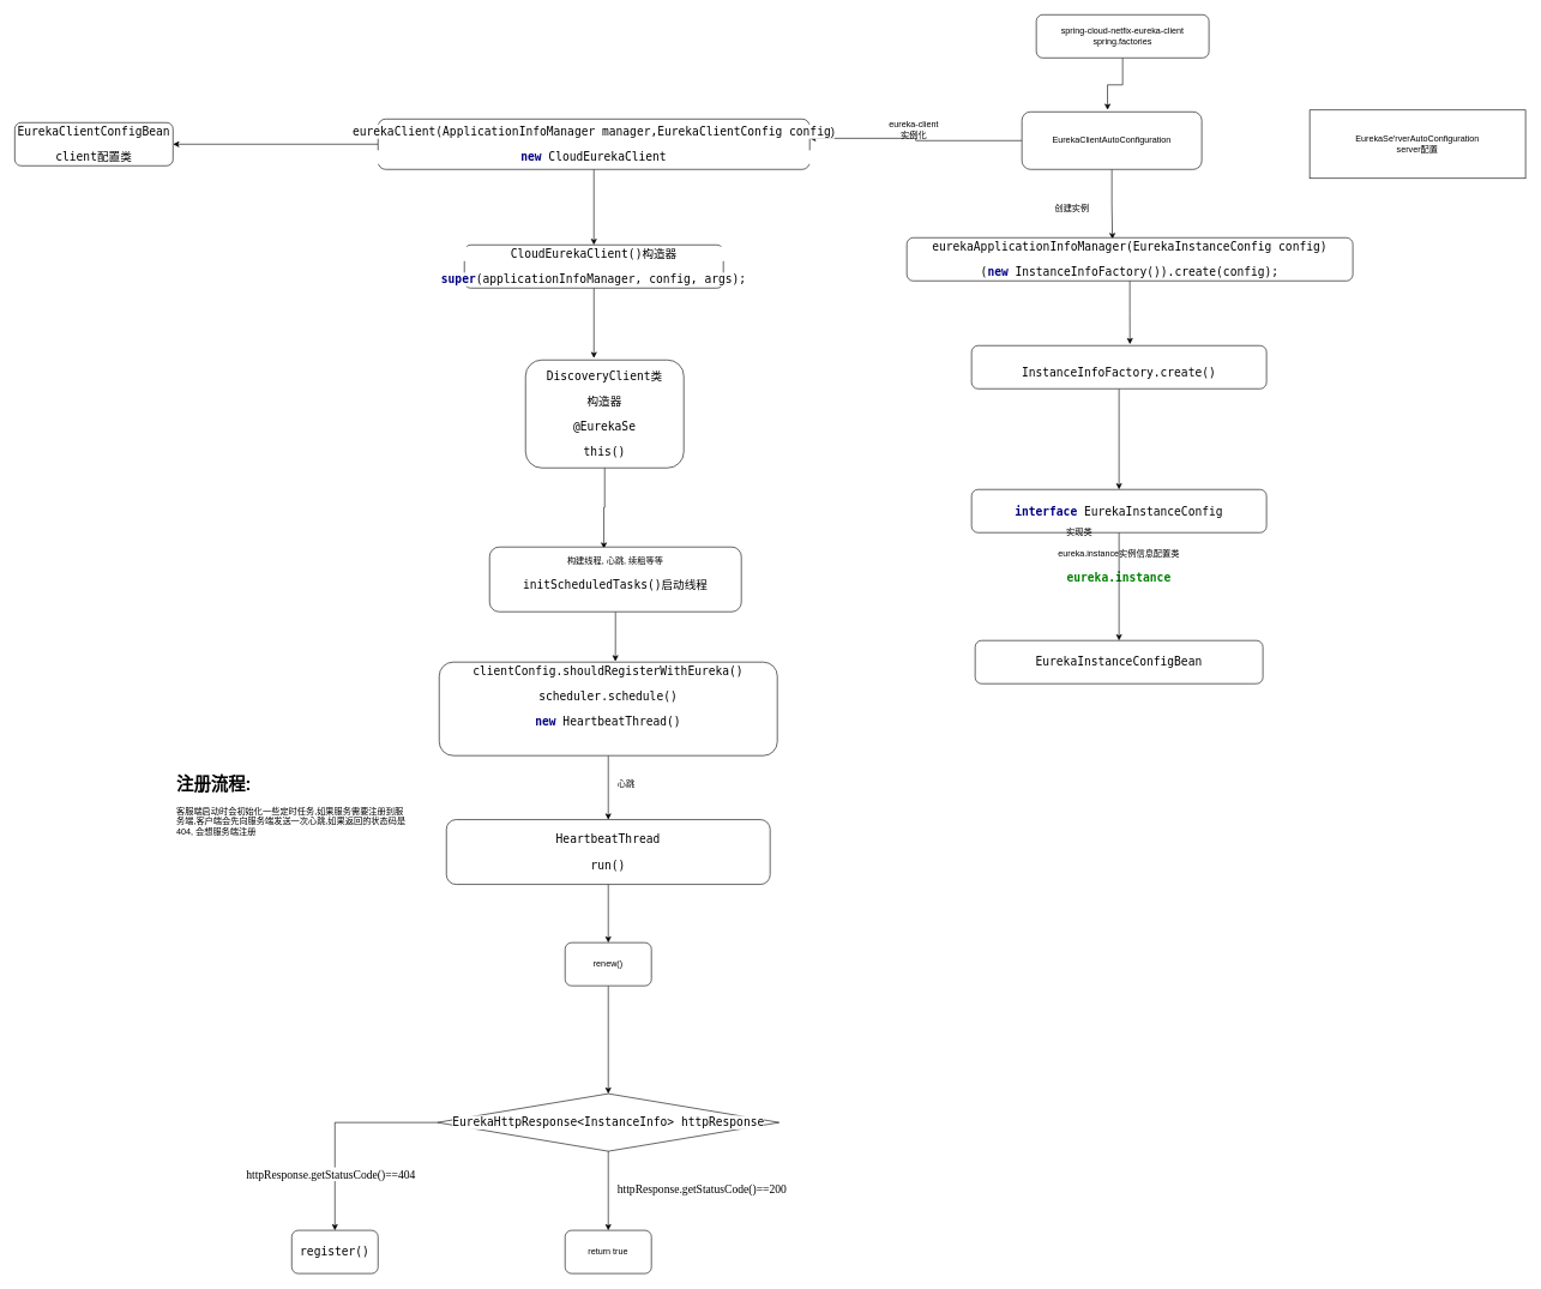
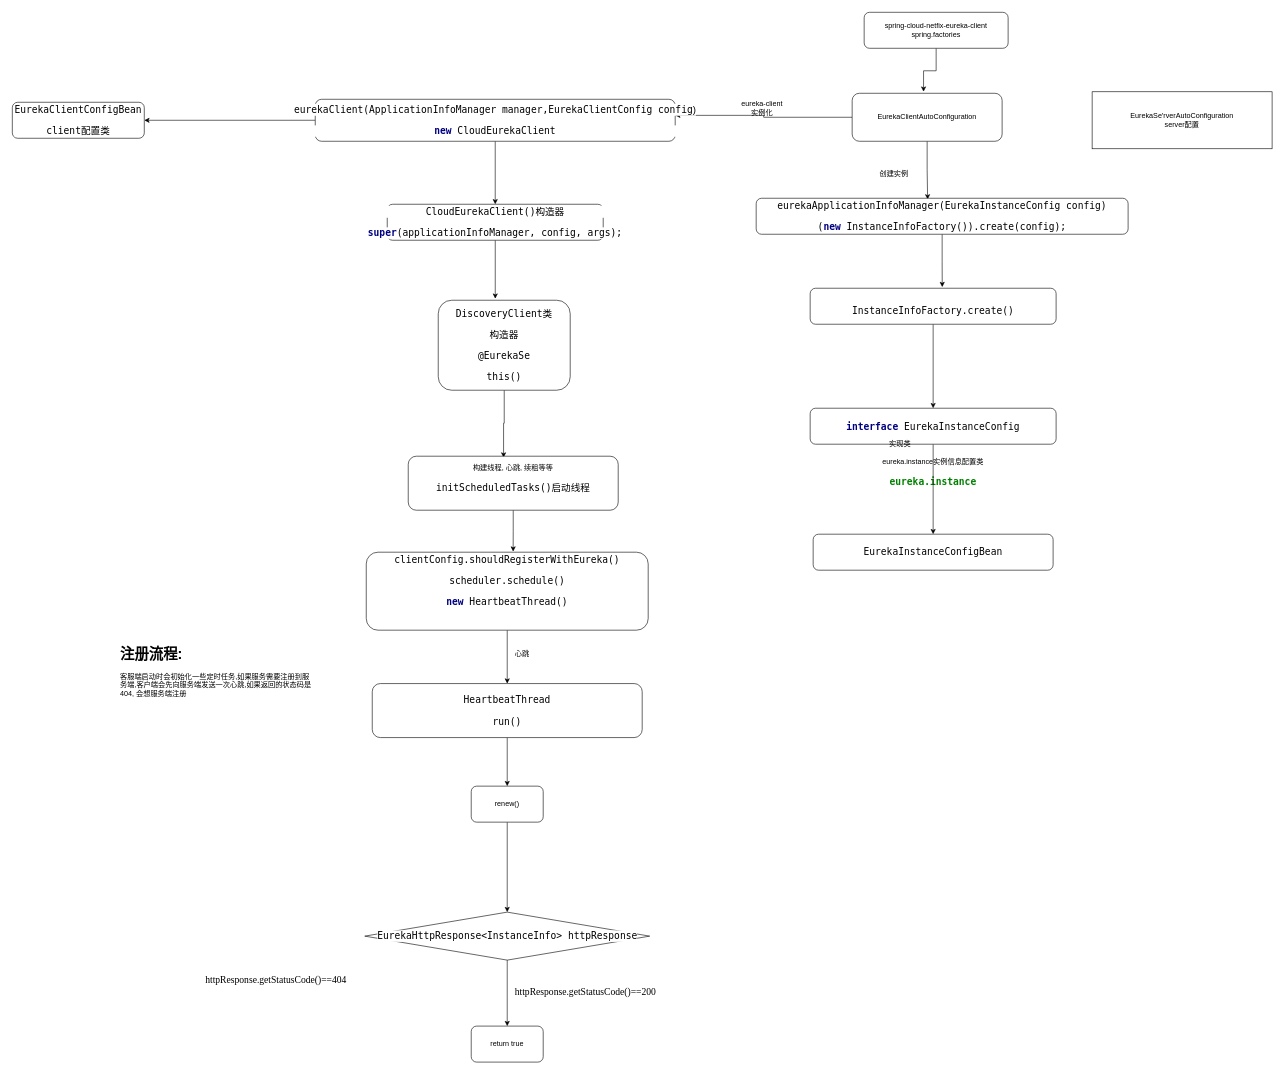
- <mxCell id="34" value="&lt;h1&gt;注册流程:&lt;/h1&gt;&lt;p&gt;客服端启动时会初始化一些定时任务,如果服务需要注册到服务端,客户端会先向服务端发送一次心跳,如果返回的状态码是404, 会想服务端注册&lt;/p&gt;" style="text;html=1;strokeColor=none;fillColor=none;spacing=5;spacingTop=-20;whiteSpace=wrap;overflow=hidden;rounded=0;" vertex="1" parent="1"><mxGeometry x="240" y="1070" width="330" height="120" as="geometry" /></mxCell>
+ <mxCell id="34" value="&lt;h1&gt;注册流程:&lt;/h1&gt;&lt;p&gt;客服端启动时会初始化一些定时任务,如果服务需要注册到服务端,客户端会先向服务端发送一次心跳,如果返回的状态码是404, 会想服务端注册&lt;/p&gt;" style="text;html=1;strokeColor=none;fillColor=none;spacing=5;spacingTop=-20;whiteSpace=wrap;overflow=hidden;rounded=0;" vertex="1" parent="1"><mxGeometry x="195" y="1070" width="330" height="120" as="geometry" /></mxCell>
- <mxCell id="38" style="edgeStyle=orthogonalEdgeStyle;rounded=0;orthogonalLoop=1;jettySize=auto;html=1;entryX=0.5;entryY=0;entryDx=0;entryDy=0;" edge="1" parent="1" source="39" target="41"><mxGeometry relative="1" as="geometry" /></mxCell>
- <mxCell id="41" value="&lt;pre style=&quot;background-color: rgb(255 , 255 , 255) ; font-size: 12pt&quot;&gt;register()&lt;/pre&gt;" style="rounded=1;whiteSpace=wrap;html=1;" vertex="1" parent="1"><mxGeometry x="405" y="1710" width="120" height="60" as="geometry" /></mxCell>
